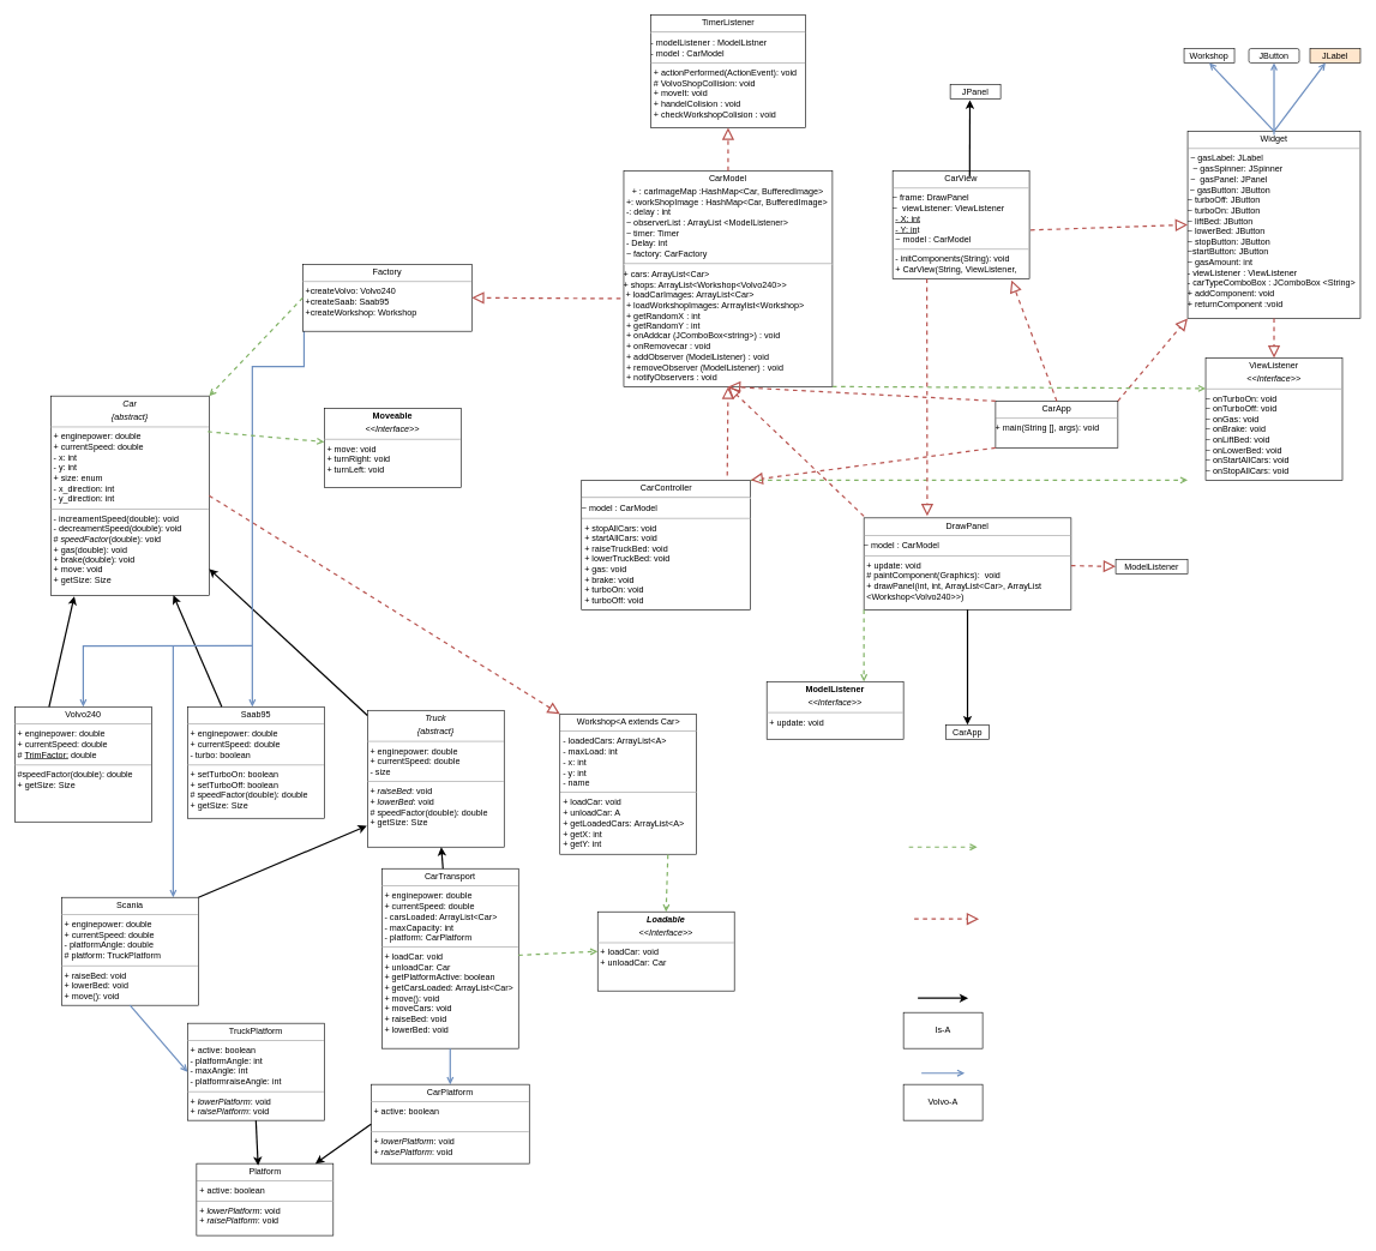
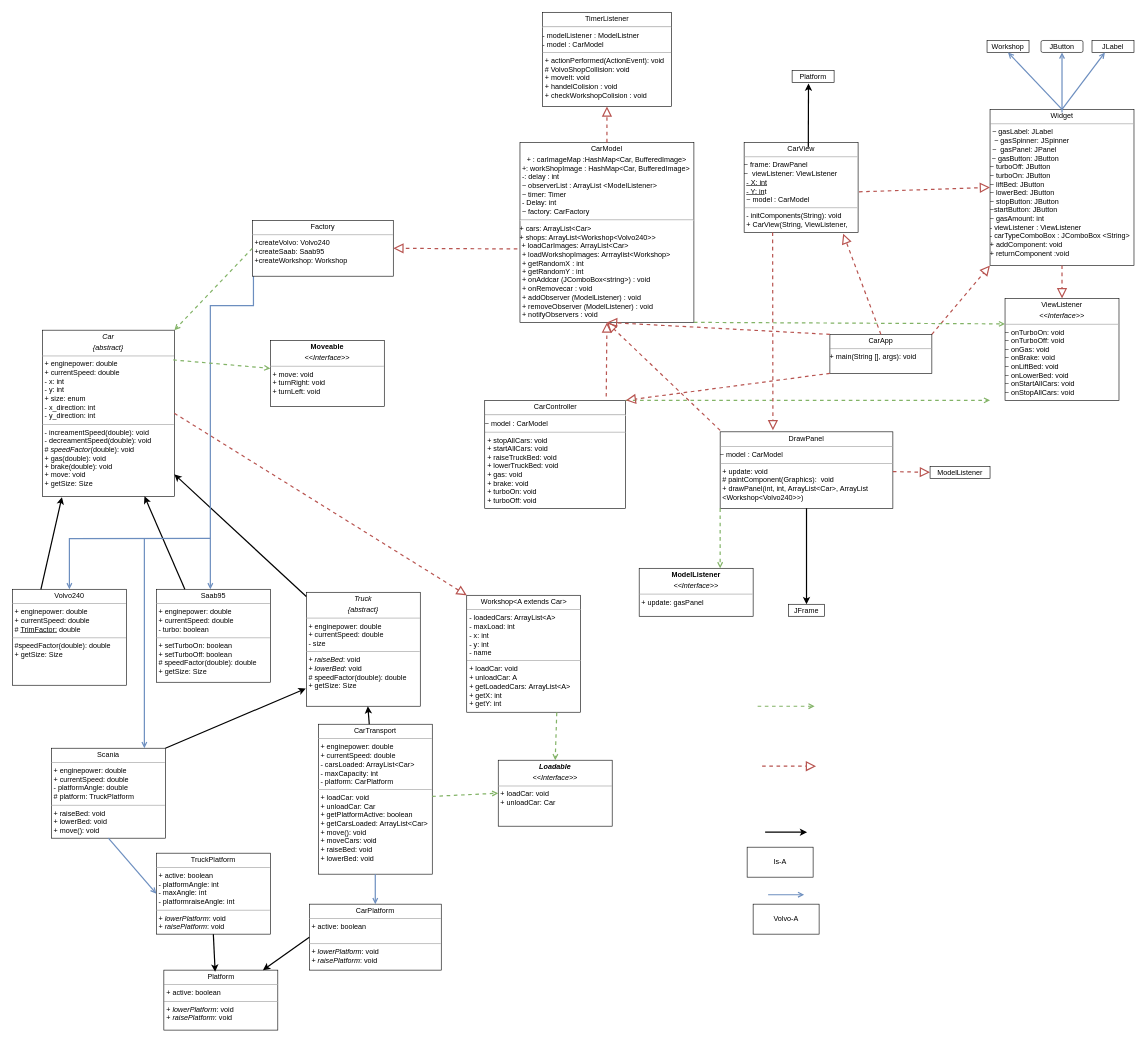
- <mxCell id="34" value="&lt;p style=&quot;margin:0px;margin-top:4px;text-align:center;&quot;&gt;JLabel&lt;/p&gt;" style="verticalAlign=top;align=left;overflow=fill;fontSize=12;fontFamily=Helvetica;html=1;rounded=0;shadow=0;comic=0;labelBackgroundColor=none;strokeWidth=1;fillColor=#ffe6cc;" vertex="1" parent="1"><mxGeometry x="1820" y="67" width="70" height="20" as="geometry" /></mxCell>
+ <mxCell id="34" value="&lt;p style=&quot;margin:0px;margin-top:4px;text-align:center;&quot;&gt;JLabel&lt;/p&gt;" style="verticalAlign=top;align=left;overflow=fill;fontSize=12;fontFamily=Helvetica;html=1;rounded=0;shadow=0;comic=0;labelBackgroundColor=none;strokeWidth=1" vertex="1" parent="1"><mxGeometry x="1820" y="67" width="70" height="20" as="geometry" /></mxCell>
- <mxCell id="32" value="&lt;p style=&quot;margin:0px;margin-top:4px;text-align:center;&quot;&gt;JPanel&lt;/p&gt;" style="verticalAlign=top;align=left;overflow=fill;fontSize=12;fontFamily=Helvetica;html=1;rounded=0;shadow=0;comic=0;labelBackgroundColor=none;strokeWidth=1" vertex="1" parent="1"><mxGeometry x="1320" y="117" width="70" height="20" as="geometry" /></mxCell>
+ <mxCell id="32" value="&lt;p style=&quot;margin:0px;margin-top:4px;text-align:center;&quot;&gt;Platform&lt;/p&gt;" style="verticalAlign=top;align=left;overflow=fill;fontSize=12;fontFamily=Helvetica;html=1;rounded=0;shadow=0;comic=0;labelBackgroundColor=none;strokeWidth=1" vertex="1" parent="1"><mxGeometry x="1320" y="117" width="70" height="20" as="geometry" /></mxCell>
- <mxCell id="78" value="&lt;p style=&quot;margin:0px;margin-top:4px;text-align:center;&quot;&gt;&lt;b style=&quot;border-color: var(--border-color);&quot;&gt;ModelListener&lt;/b&gt;&lt;i&gt;&lt;br&gt;&lt;/i&gt;&lt;/p&gt;&lt;p style=&quot;margin:0px;margin-top:4px;text-align:center;&quot;&gt;&lt;i&gt;&amp;lt;&amp;lt;Interface&amp;gt;&amp;gt;&lt;/i&gt;&lt;/p&gt;&lt;hr size=&quot;1&quot;&gt;&lt;p style=&quot;margin:0px;margin-left:4px;&quot;&gt;+ update: void&lt;br&gt;&lt;br&gt;&lt;/p&gt;" style="verticalAlign=top;align=left;overflow=fill;fontSize=12;fontFamily=Helvetica;html=1;rounded=0;shadow=0;comic=0;labelBackgroundColor=none;strokeWidth=1" vertex="1" parent="1"><mxGeometry x="1065" y="947" width="190" height="80" as="geometry" /></mxCell>
+ <mxCell id="78" value="&lt;p style=&quot;margin:0px;margin-top:4px;text-align:center;&quot;&gt;&lt;b style=&quot;border-color: var(--border-color);&quot;&gt;ModelListener&lt;/b&gt;&lt;i&gt;&lt;br&gt;&lt;/i&gt;&lt;/p&gt;&lt;p style=&quot;margin:0px;margin-top:4px;text-align:center;&quot;&gt;&lt;i&gt;&amp;lt;&amp;lt;Interface&amp;gt;&amp;gt;&lt;/i&gt;&lt;/p&gt;&lt;hr size=&quot;1&quot;&gt;&lt;p style=&quot;margin:0px;margin-left:4px;&quot;&gt;+ update: gasPanel&lt;br&gt;&lt;br&gt;&lt;/p&gt;" style="verticalAlign=top;align=left;overflow=fill;fontSize=12;fontFamily=Helvetica;html=1;rounded=0;shadow=0;comic=0;labelBackgroundColor=none;strokeWidth=1" vertex="1" parent="1"><mxGeometry x="1065" y="947" width="190" height="80" as="geometry" /></mxCell>
- <mxCell id="31" value="&lt;p style=&quot;margin:0px;margin-top:4px;text-align:center;&quot;&gt;CarApp&lt;/p&gt;" style="verticalAlign=top;align=left;overflow=fill;fontSize=12;fontFamily=Helvetica;html=1;rounded=0;shadow=0;comic=0;labelBackgroundColor=none;strokeWidth=1" vertex="1" parent="1"><mxGeometry x="1314" y="1007" width="60" height="20" as="geometry" /></mxCell>
+ <mxCell id="31" value="&lt;p style=&quot;margin:0px;margin-top:4px;text-align:center;&quot;&gt;JFrame&lt;/p&gt;" style="verticalAlign=top;align=left;overflow=fill;fontSize=12;fontFamily=Helvetica;html=1;rounded=0;shadow=0;comic=0;labelBackgroundColor=none;strokeWidth=1" vertex="1" parent="1"><mxGeometry x="1314" y="1007" width="60" height="20" as="geometry" /></mxCell>
- <mxCell id="42" value="Is-A" style="html=1;whiteSpace=wrap;" vertex="1" parent="1"><mxGeometry x="1255" y="1407" width="110" height="50" as="geometry" /></mxCell>
+ <mxCell id="42" value="Is-A" style="html=1;whiteSpace=wrap;" vertex="1" parent="1"><mxGeometry x="1245" y="1412" width="110" height="50" as="geometry" /></mxCell>
